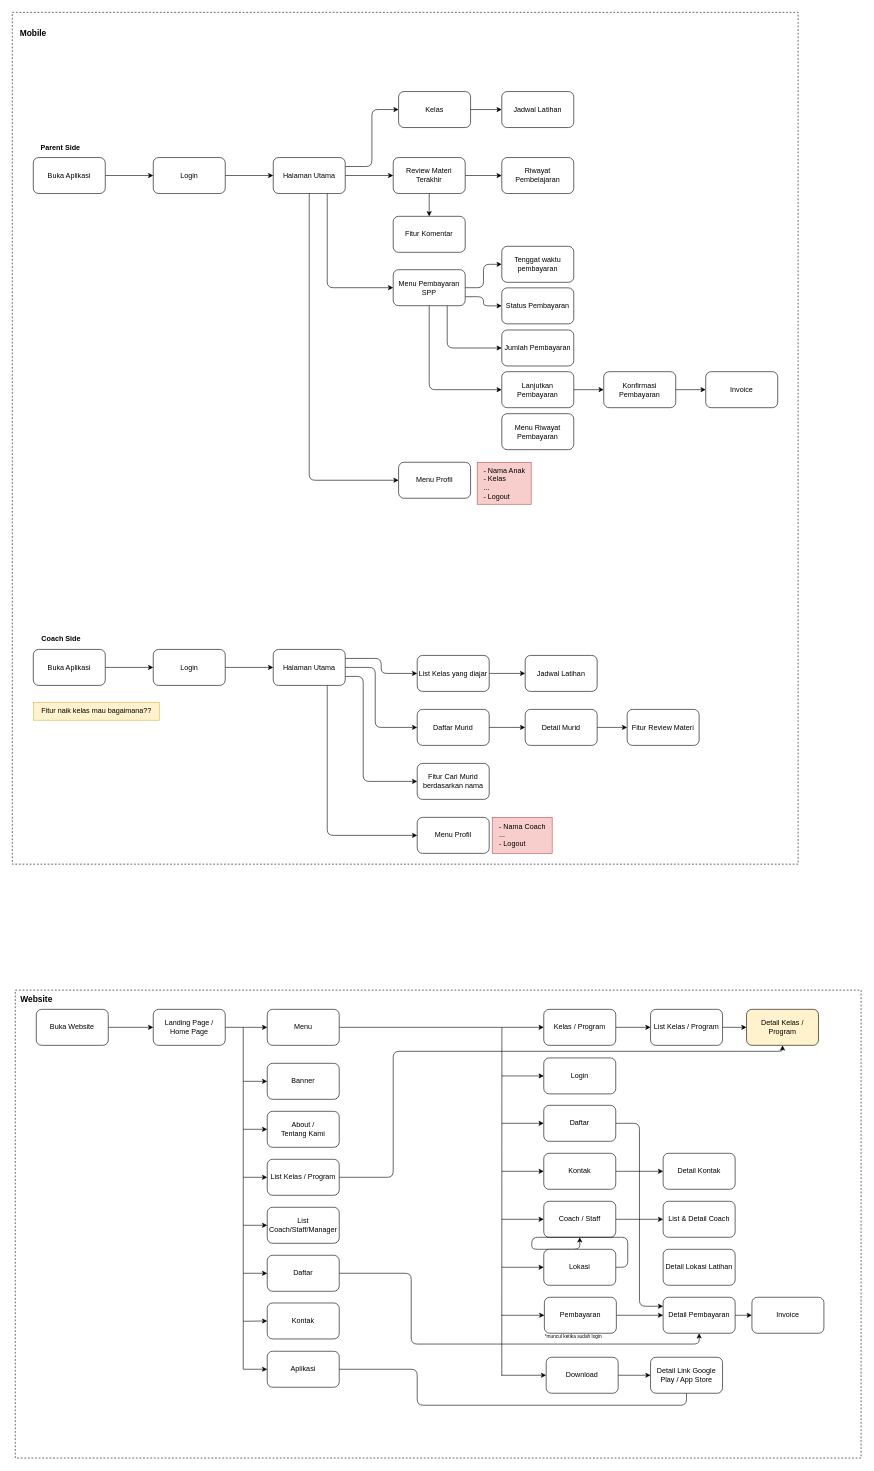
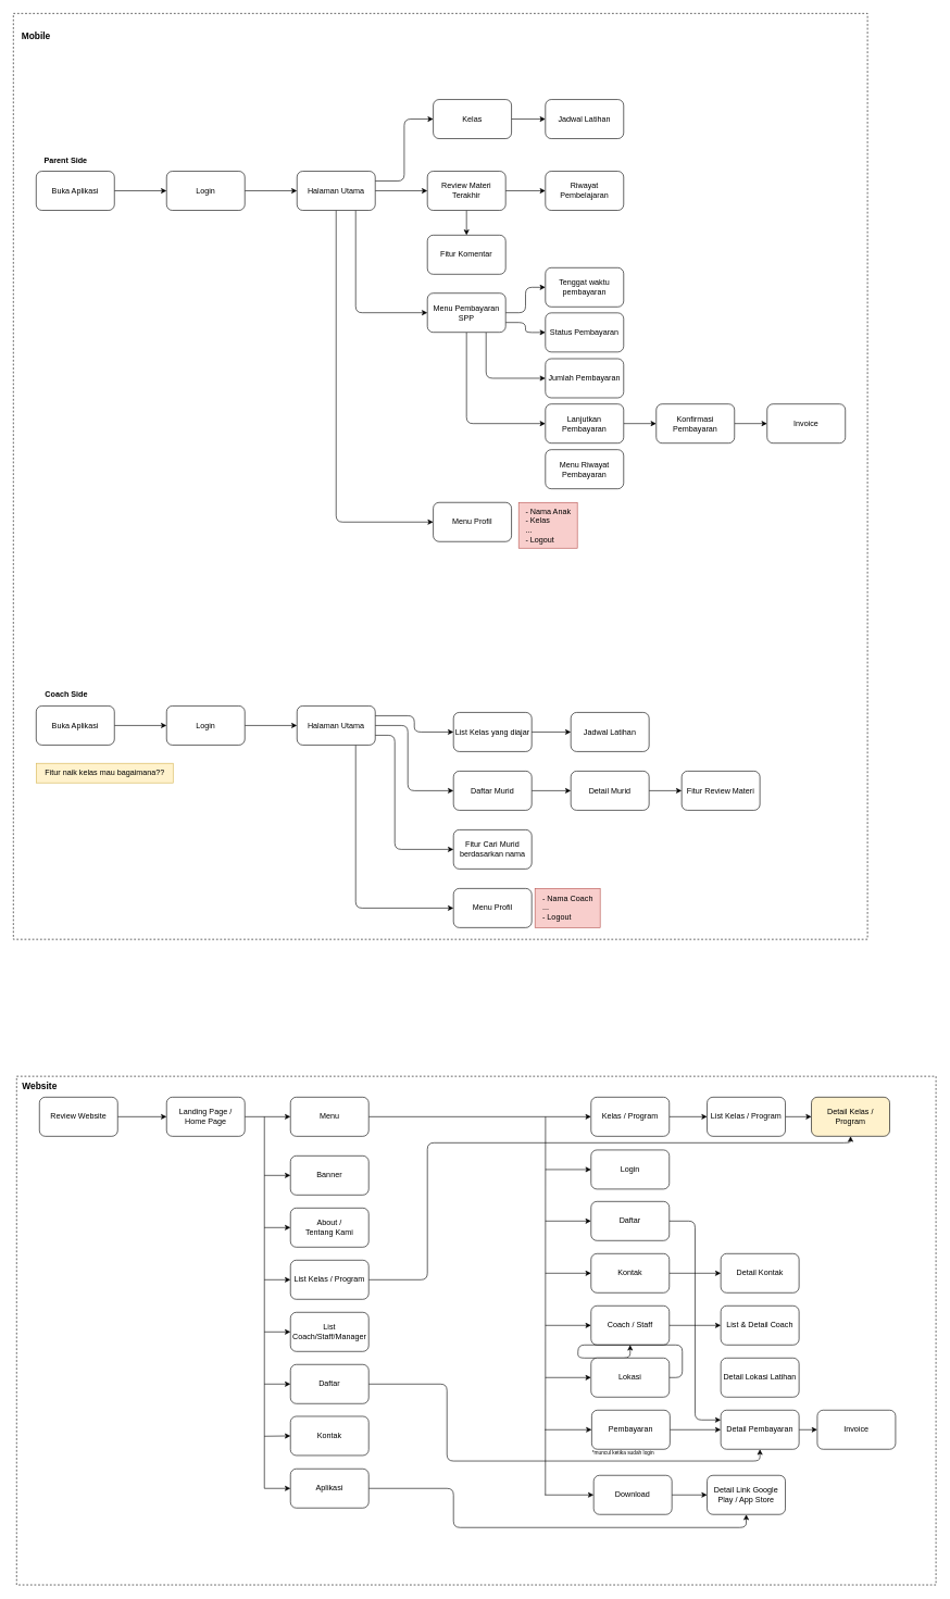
- <mxCell id="61" value="Buka Website" style="rounded=1;whiteSpace=wrap;html=1;" vertex="1" parent="1"><mxGeometry x="60" y="1682" width="120" height="60" as="geometry" /></mxCell>
+ <mxCell id="61" value="Review Website" style="rounded=1;whiteSpace=wrap;html=1;" vertex="1" parent="1"><mxGeometry x="60" y="1682" width="120" height="60" as="geometry" /></mxCell>
- <mxCell id="114" style="edgeStyle=orthogonalEdgeStyle;rounded=1;orthogonalLoop=1;jettySize=auto;html=1;exitX=1;exitY=0.5;exitDx=0;exitDy=0;entryX=0.5;entryY=1;entryDx=0;entryDy=0;fontSize=14;endArrow=none;" edge="1" parent="1" source="115" target="119"><mxGeometry relative="1" as="geometry"><Array as="points"><mxPoint x="695" y="2282" /><mxPoint x="695" y="2342" /><mxPoint x="1144" y="2342" /></Array></mxGeometry></mxCell>
+ <mxCell id="114" style="edgeStyle=orthogonalEdgeStyle;rounded=1;orthogonalLoop=1;jettySize=auto;html=1;exitX=1;exitY=0.5;exitDx=0;exitDy=0;entryX=0.5;entryY=1;entryDx=0;entryDy=0;fontSize=14;" edge="1" parent="1" source="115" target="119"><mxGeometry relative="1" as="geometry"><Array as="points"><mxPoint x="695" y="2282" /><mxPoint x="695" y="2342" /><mxPoint x="1144" y="2342" /></Array></mxGeometry></mxCell>
